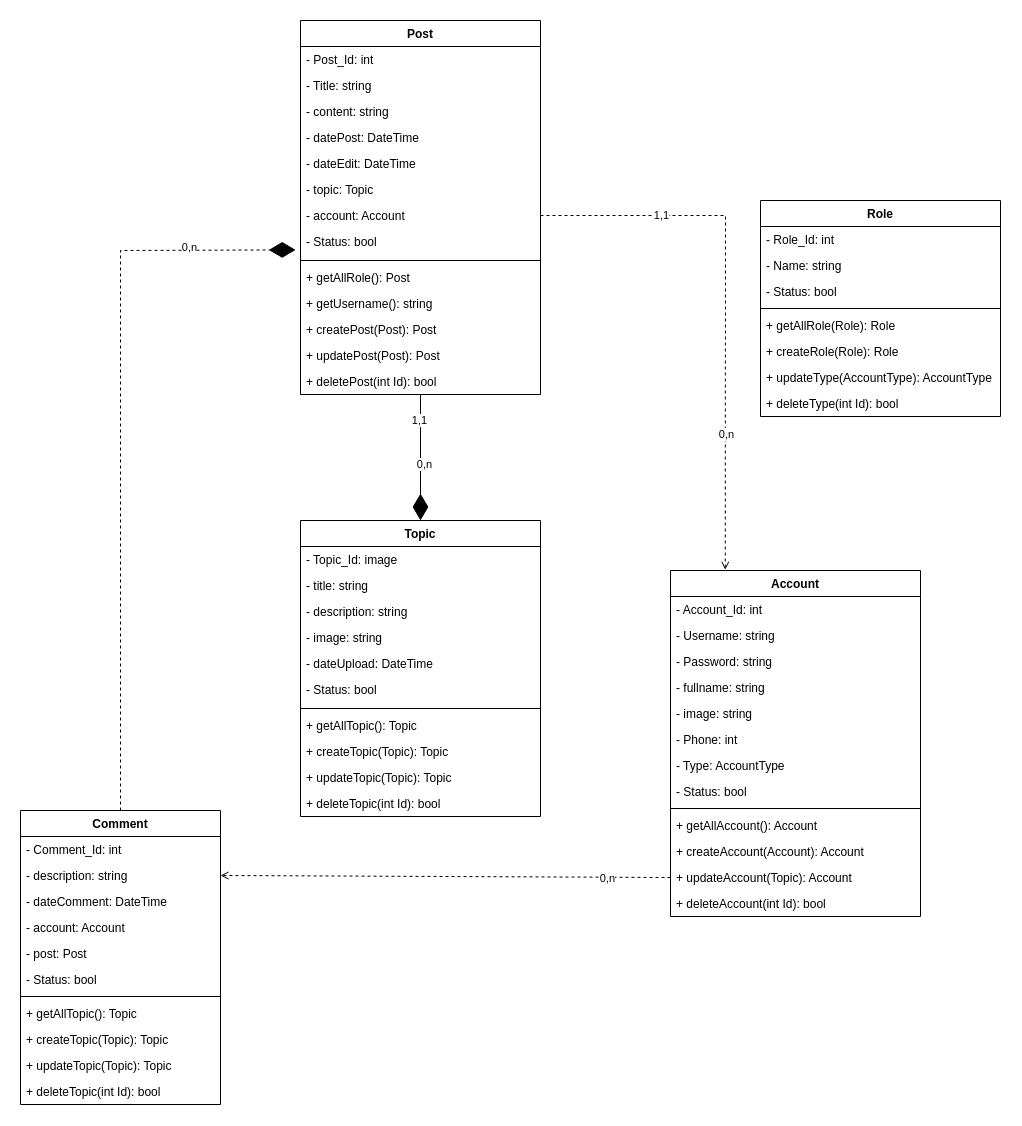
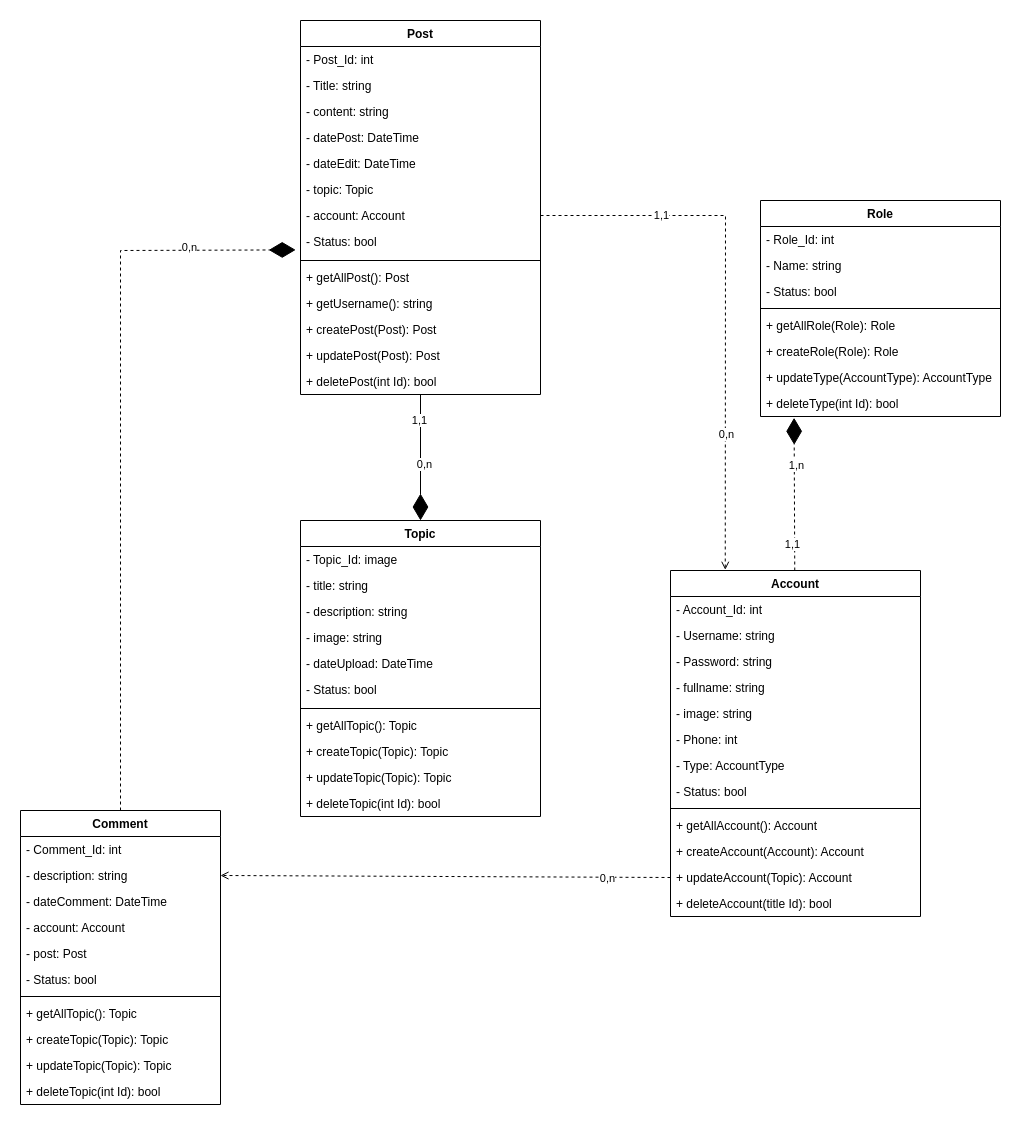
- <mxCell id="69" value="+ getAllRole(): Post" style="text;strokeColor=none;fillColor=none;align=left;verticalAlign=top;spacingLeft=4;spacingRight=4;overflow=hidden;rotatable=0;points=[[0,0.5],[1,0.5]];portConstraint=eastwest;" vertex="1" parent="59"><mxGeometry y="244" width="240" height="26" as="geometry" /></mxCell>
+ <mxCell id="69" value="+ getAllPost(): Post" style="text;strokeColor=none;fillColor=none;align=left;verticalAlign=top;spacingLeft=4;spacingRight=4;overflow=hidden;rotatable=0;points=[[0,0.5],[1,0.5]];portConstraint=eastwest;" vertex="1" parent="59"><mxGeometry y="244" width="240" height="26" as="geometry" /></mxCell>
+ <mxCell id="2" style="edgeStyle=none;rounded=0;orthogonalLoop=1;jettySize=auto;html=1;entryX=0.14;entryY=1.051;entryDx=0;entryDy=0;entryPerimeter=0;dashed=1;endArrow=diamondThin;endFill=1;strokeWidth=1;endSize=24;" edge="1" parent="1" source="5" target="51"><mxGeometry relative="1" as="geometry" /></mxCell>
+ <mxCell id="3" value="1,n" style="edgeLabel;html=1;align=center;verticalAlign=middle;resizable=0;points=[];" vertex="1" connectable="0" parent="2"><mxGeometry x="-0.707" relative="1" as="geometry"><mxPoint x="1" y="-84" as="offset" /></mxGeometry></mxCell>
+ <mxCell id="4" value="1,1" style="edgeLabel;html=1;align=center;verticalAlign=middle;resizable=0;points=[];" vertex="1" connectable="0" parent="2"><mxGeometry x="-0.641" y="3" relative="1" as="geometry"><mxPoint as="offset" /></mxGeometry></mxCell>
- <mxCell id="18" value="+ deleteAccount(int Id): bool" style="text;strokeColor=none;fillColor=none;align=left;verticalAlign=top;spacingLeft=4;spacingRight=4;overflow=hidden;rotatable=0;points=[[0,0.5],[1,0.5]];portConstraint=eastwest;" vertex="1" parent="5"><mxGeometry y="320" width="250" height="26" as="geometry" /></mxCell>
+ <mxCell id="18" value="+ deleteAccount(title Id): bool" style="text;strokeColor=none;fillColor=none;align=left;verticalAlign=top;spacingLeft=4;spacingRight=4;overflow=hidden;rotatable=0;points=[[0,0.5],[1,0.5]];portConstraint=eastwest;" vertex="1" parent="5"><mxGeometry y="320" width="250" height="26" as="geometry" /></mxCell>
